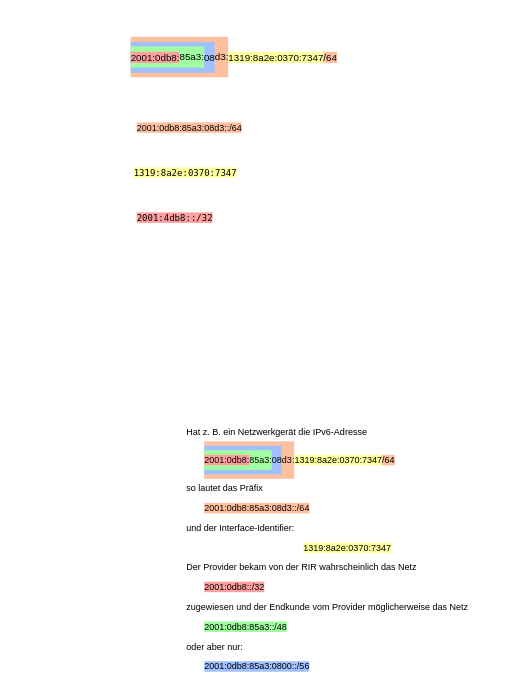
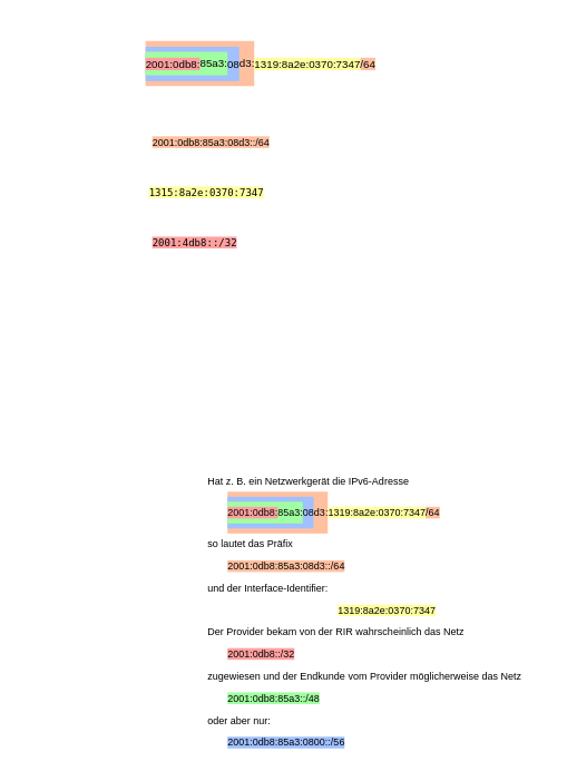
- <mxCell id="4" value="&lt;div style=&quot;font-family:monospace; margin-left: 2em;&quot;&gt;&#10;&lt;p&gt;&lt;span style=&quot;background:#FFFFA0; margin-left:11em;&quot;&gt;1319:8a2e:0370:7347&lt;/span&gt;&#10;&lt;/p&gt;&#10;&lt;/div&gt;" style="text;whiteSpace=wrap;html=1;" vertex="1" parent="1"><mxGeometry x="20" y="190" width="330" height="90" as="geometry" /></mxCell>
+ <mxCell id="4" value="&lt;div style=&quot;font-family:monospace; margin-left: 2em;&quot;&gt;&#10;&lt;p&gt;&lt;span style=&quot;background:#FFFFA0; margin-left:11em;&quot;&gt;1315:8a2e:0370:7347&lt;/span&gt;&#10;&lt;/p&gt;&#10;&lt;/div&gt;" style="text;whiteSpace=wrap;html=1;" vertex="1" parent="1"><mxGeometry x="20" y="190" width="330" height="90" as="geometry" /></mxCell>
